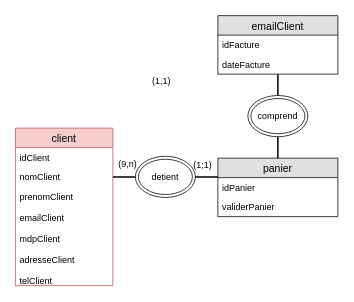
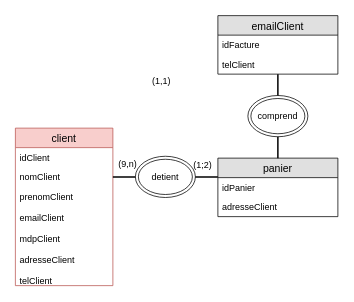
- <mxCell id="15" value="dateFacture" style="text;strokeColor=none;fillColor=none;spacingLeft=4;spacingRight=4;overflow=hidden;rotatable=0;points=[[0,0.5],[1,0.5]];portConstraint=eastwest;fontSize=12;" vertex="1" parent="13"><mxGeometry y="52" width="160" height="26" as="geometry" /></mxCell>
+ <mxCell id="15" value="telClient" style="text;strokeColor=none;fillColor=none;spacingLeft=4;spacingRight=4;overflow=hidden;rotatable=0;points=[[0,0.5],[1,0.5]];portConstraint=eastwest;fontSize=12;" vertex="1" parent="13"><mxGeometry y="52" width="160" height="26" as="geometry" /></mxCell>
- <mxCell id="12" value="(1;1)" style="text;html=1;strokeColor=none;fillColor=none;align=center;verticalAlign=middle;whiteSpace=wrap;rounded=0;" vertex="1" parent="1"><mxGeometry x="250" y="210" width="40" height="20" as="geometry" /></mxCell>
+ <mxCell id="12" value="(1;2)" style="text;html=1;strokeColor=none;fillColor=none;align=center;verticalAlign=middle;whiteSpace=wrap;rounded=0;" vertex="1" parent="1"><mxGeometry x="250" y="210" width="40" height="20" as="geometry" /></mxCell>
- <mxCell id="8" value="validerPanier" style="text;strokeColor=none;fillColor=none;spacingLeft=4;spacingRight=4;overflow=hidden;rotatable=0;points=[[0,0.5],[1,0.5]];portConstraint=eastwest;fontSize=12;" vertex="1" parent="6"><mxGeometry y="52" width="160" height="26" as="geometry" /></mxCell>
+ <mxCell id="8" value="adresseClient" style="text;strokeColor=none;fillColor=none;spacingLeft=4;spacingRight=4;overflow=hidden;rotatable=0;points=[[0,0.5],[1,0.5]];portConstraint=eastwest;fontSize=12;" vertex="1" parent="6"><mxGeometry y="52" width="160" height="26" as="geometry" /></mxCell>
